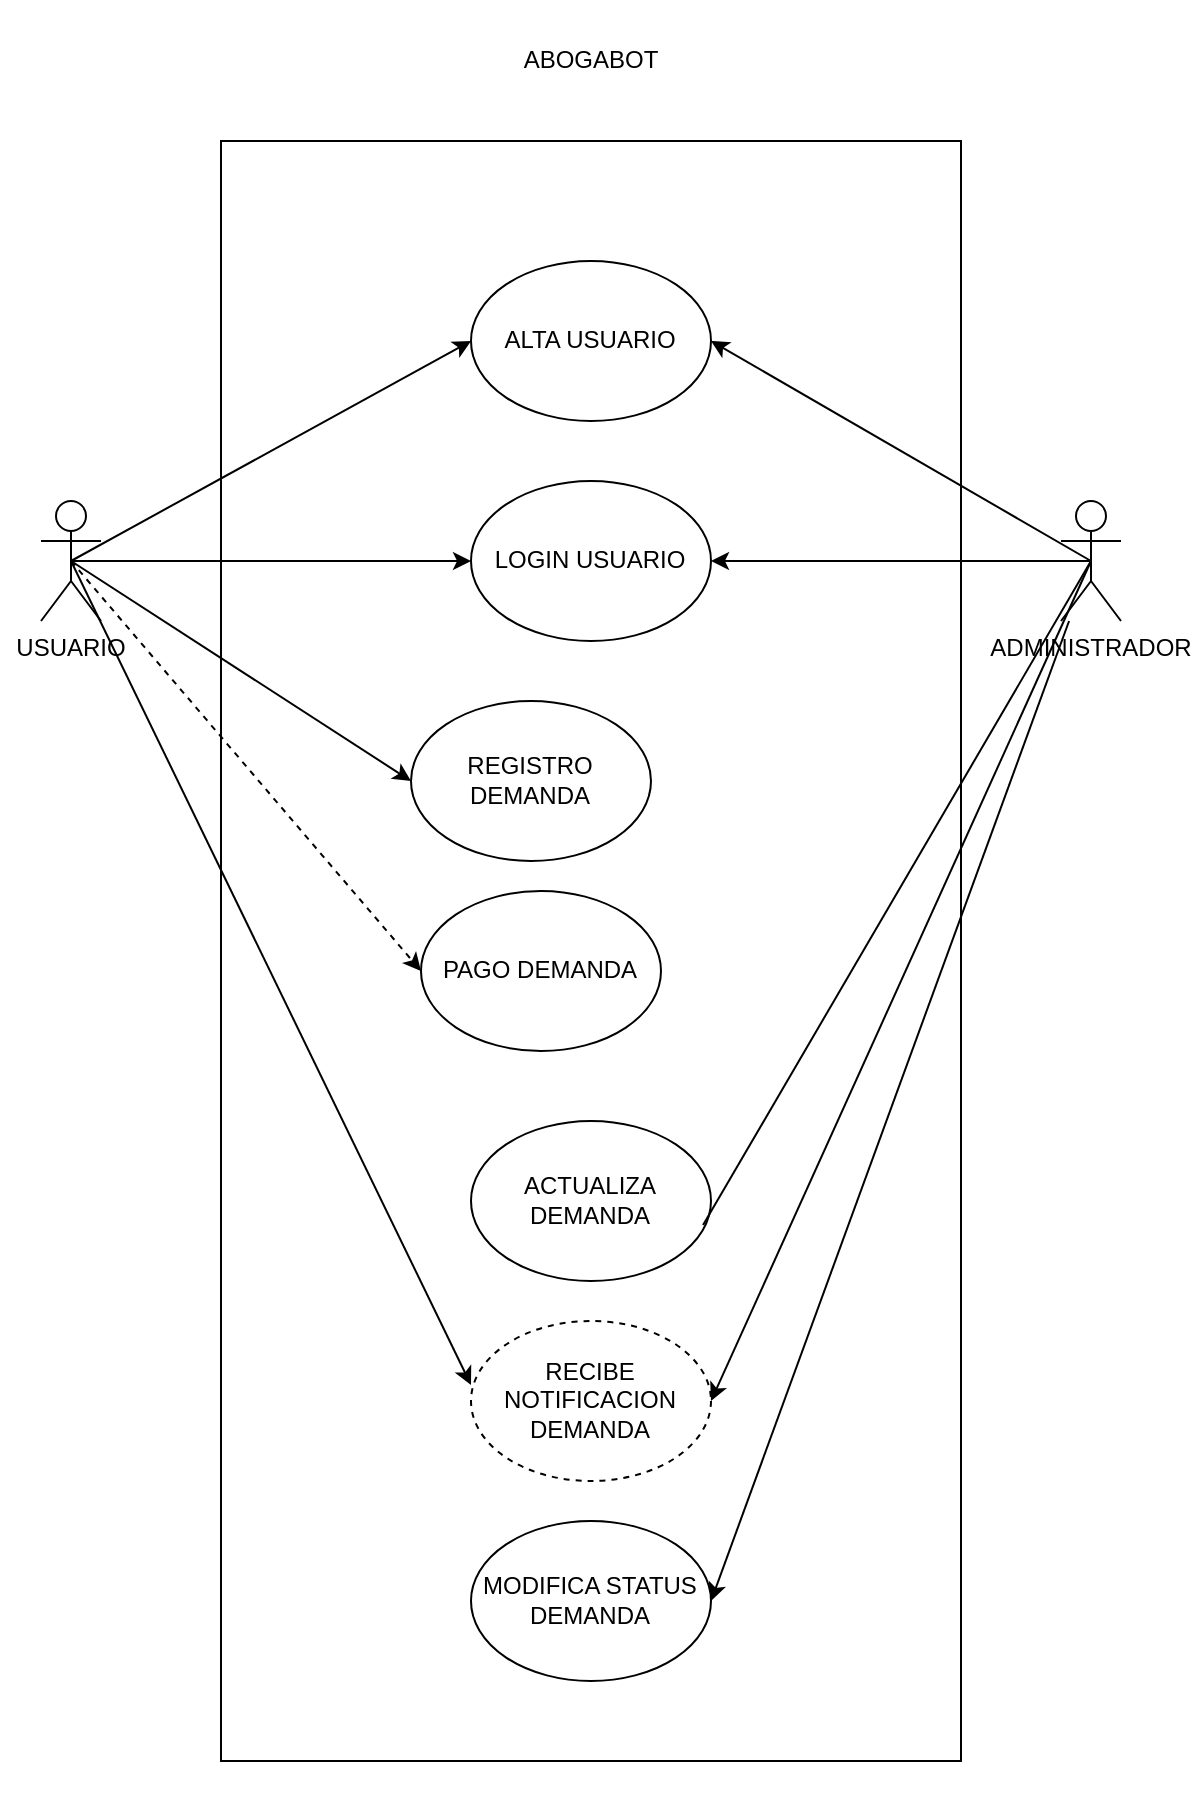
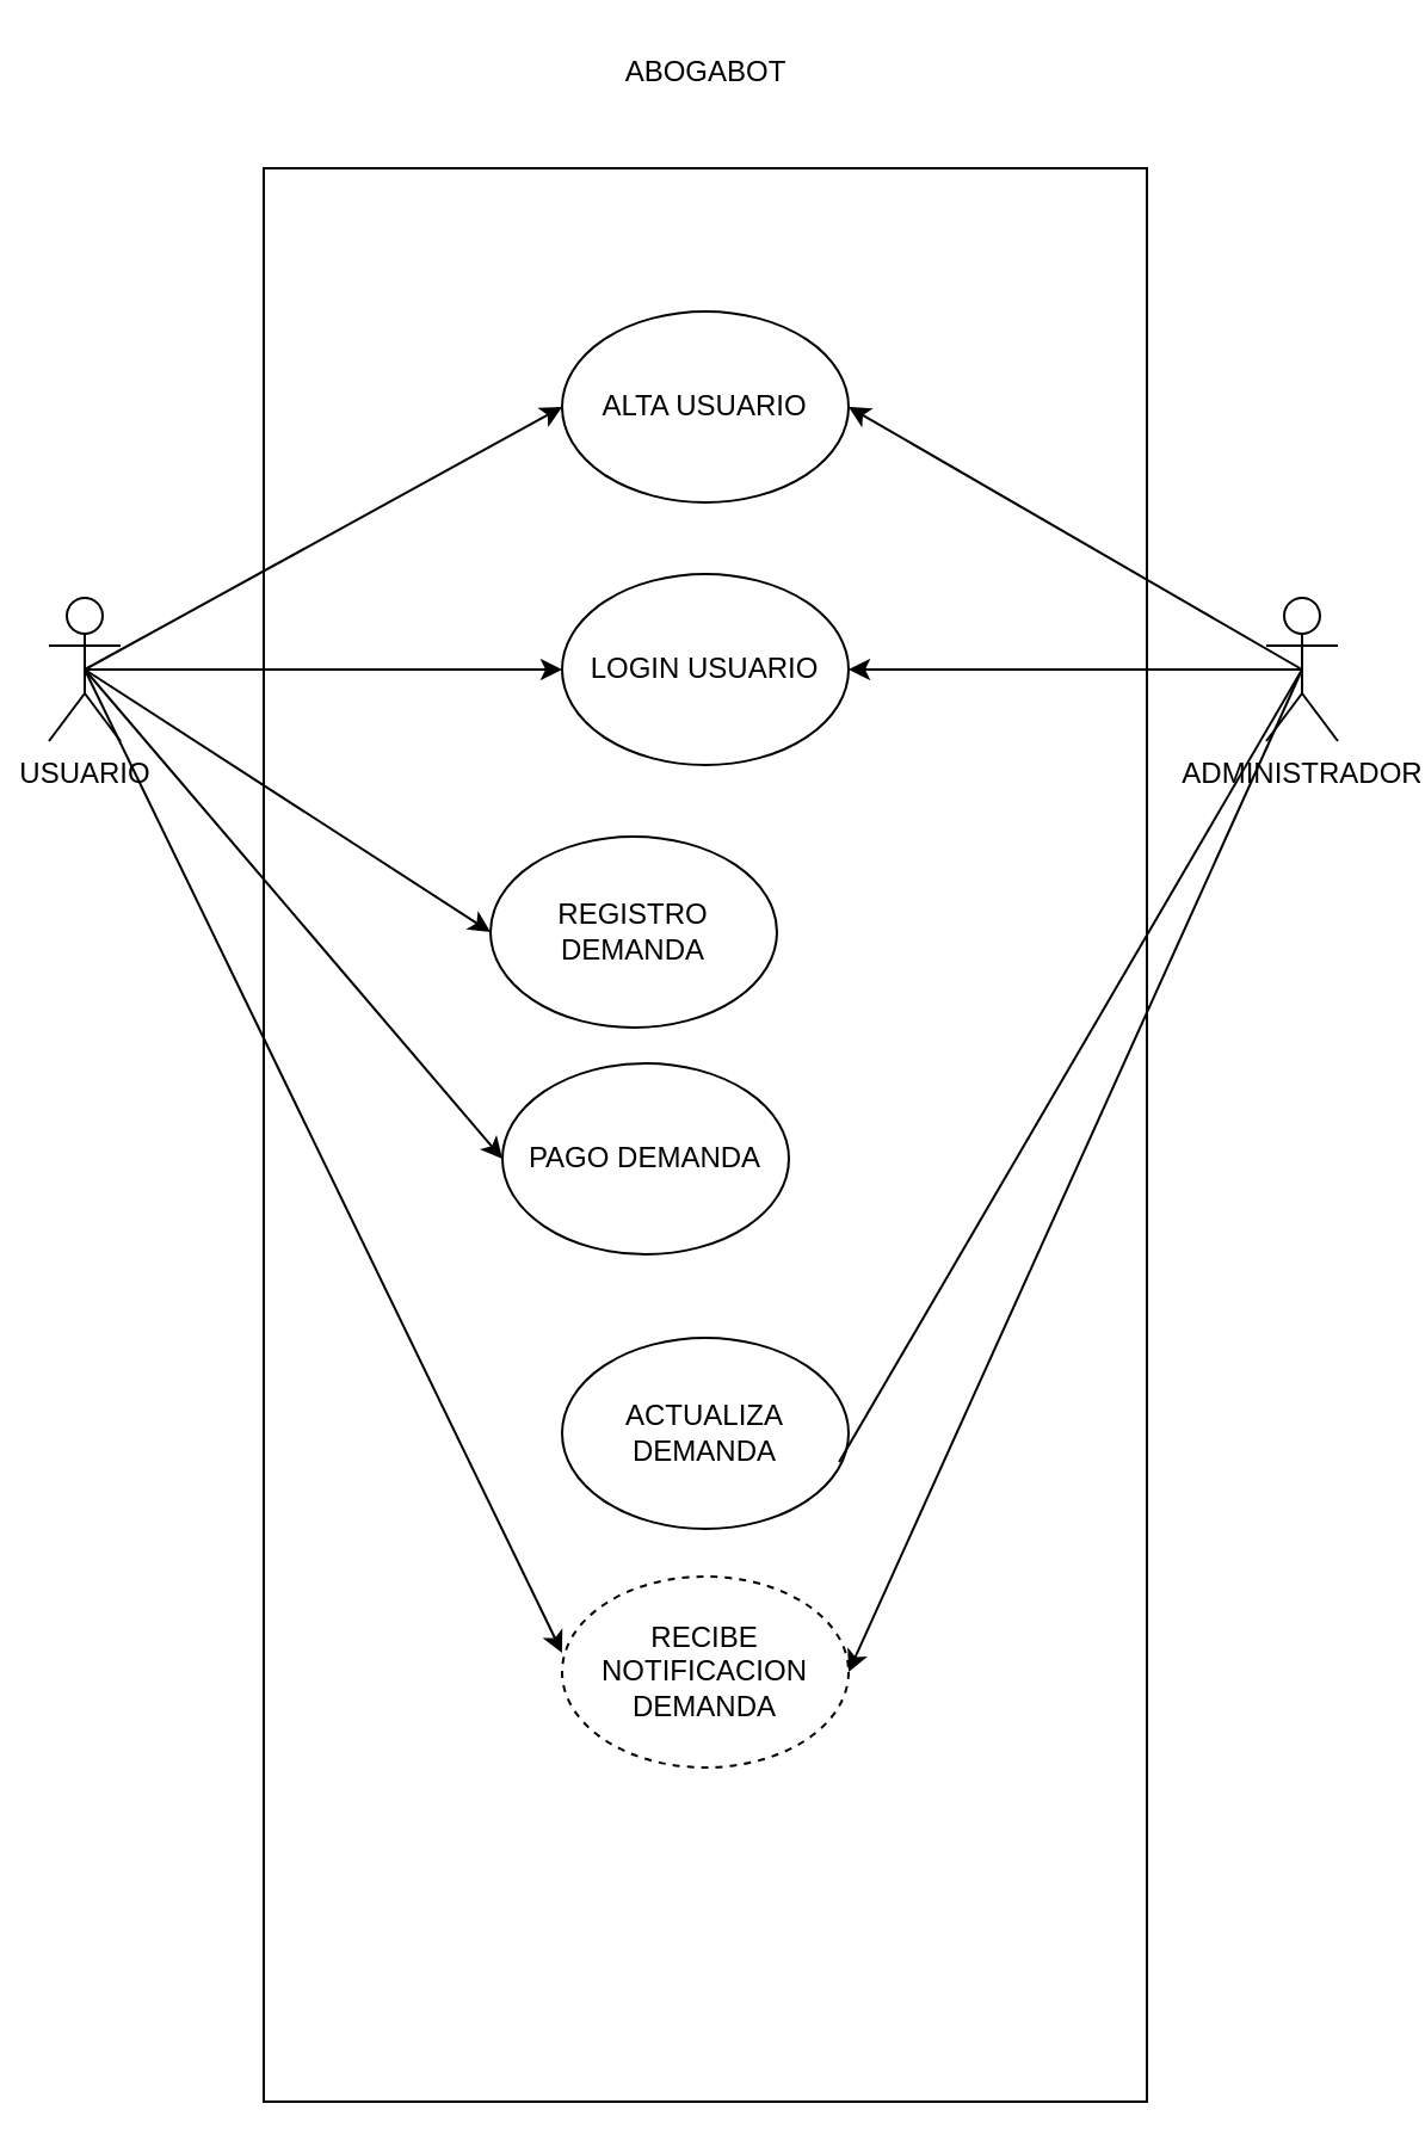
- <mxCell id="20" value="" style="endArrow=classic;html=1;rounded=0;exitX=0.5;exitY=0.5;exitDx=0;exitDy=0;exitPerimeter=0;entryX=0;entryY=0.5;entryDx=0;entryDy=0;dashed=1;" edge="1" parent="1" source="3" target="8"><mxGeometry width="50" height="50" relative="1" as="geometry"><mxPoint x="65" y="310" as="sourcePoint" /><mxPoint x="265" y="200" as="targetPoint" /></mxGeometry></mxCell>
+ <mxCell id="20" value="" style="endArrow=classic;html=1;rounded=0;exitX=0.5;exitY=0.5;exitDx=0;exitDy=0;exitPerimeter=0;entryX=0;entryY=0.5;entryDx=0;entryDy=0;" edge="1" parent="1" source="3" target="8"><mxGeometry width="50" height="50" relative="1" as="geometry"><mxPoint x="65" y="310" as="sourcePoint" /><mxPoint x="265" y="200" as="targetPoint" /></mxGeometry></mxCell>
- <mxCell id="16" value="" style="endArrow=classic;html=1;rounded=0;entryX=1;entryY=0.5;entryDx=0;entryDy=0;" edge="1" parent="1" source="4" target="11"><mxGeometry width="50" height="50" relative="1" as="geometry"><mxPoint x="585" y="320" as="sourcePoint" /><mxPoint x="395" y="210" as="targetPoint" /></mxGeometry></mxCell>
- <mxCell id="11" value="MODIFICA STATUS DEMANDA" style="ellipse;whiteSpace=wrap;html=1;" vertex="1" parent="1"><mxGeometry x="235" y="760" width="120" height="80" as="geometry" /></mxCell>
